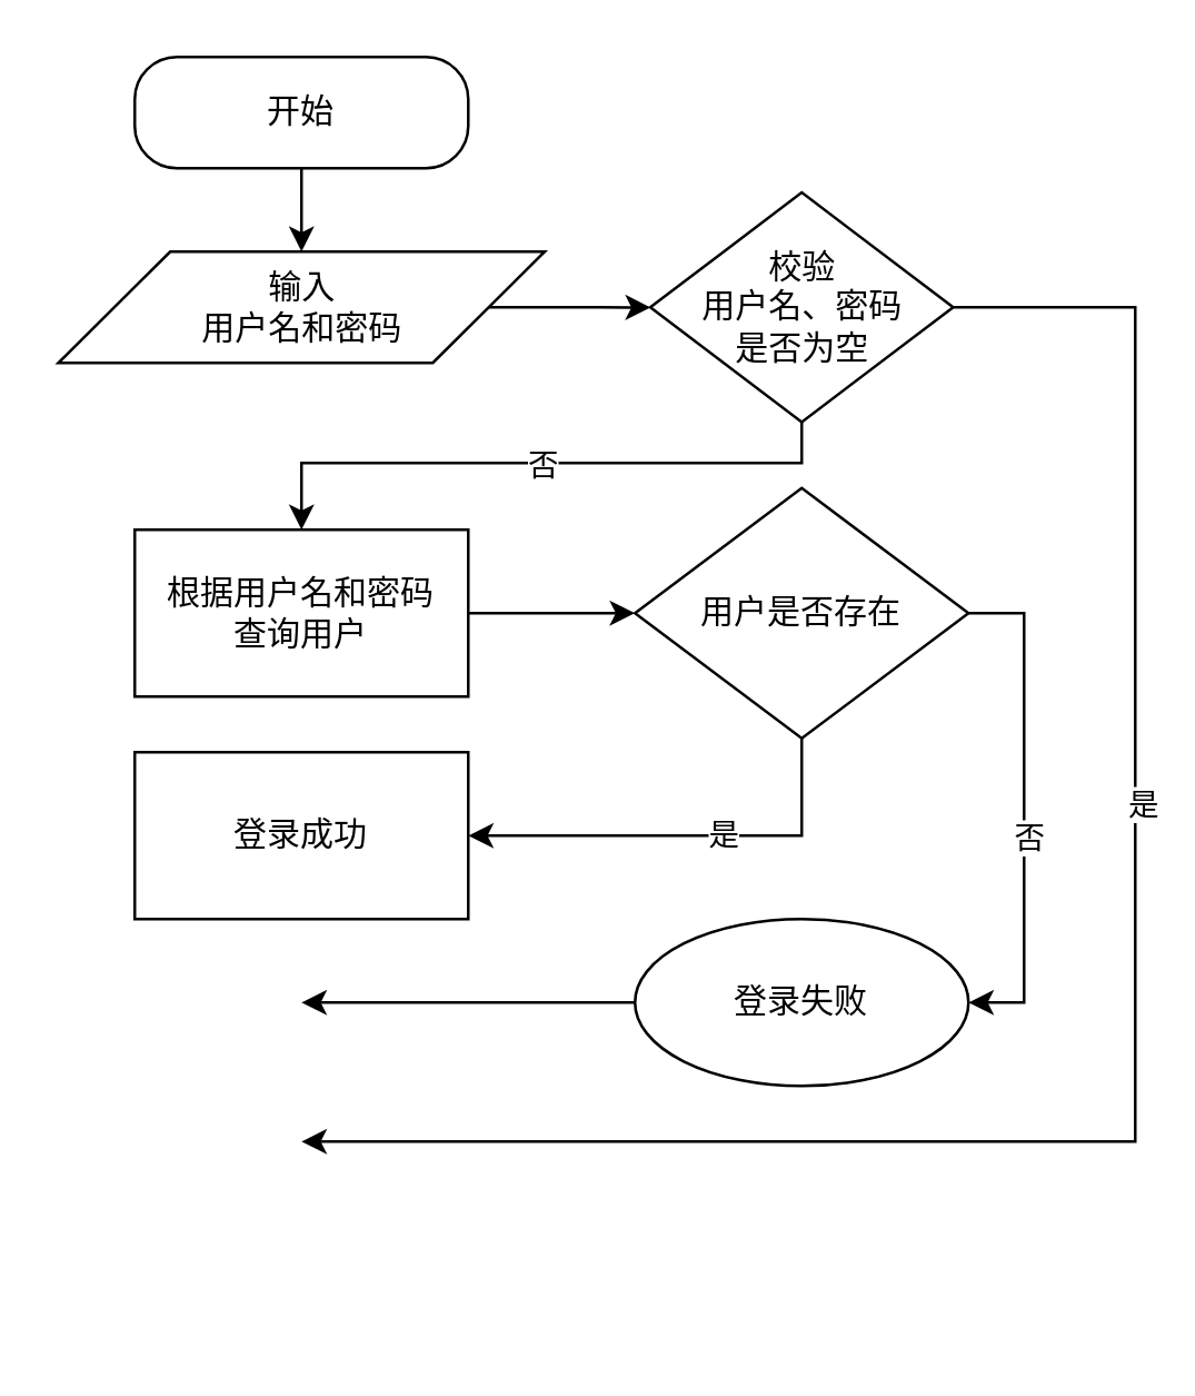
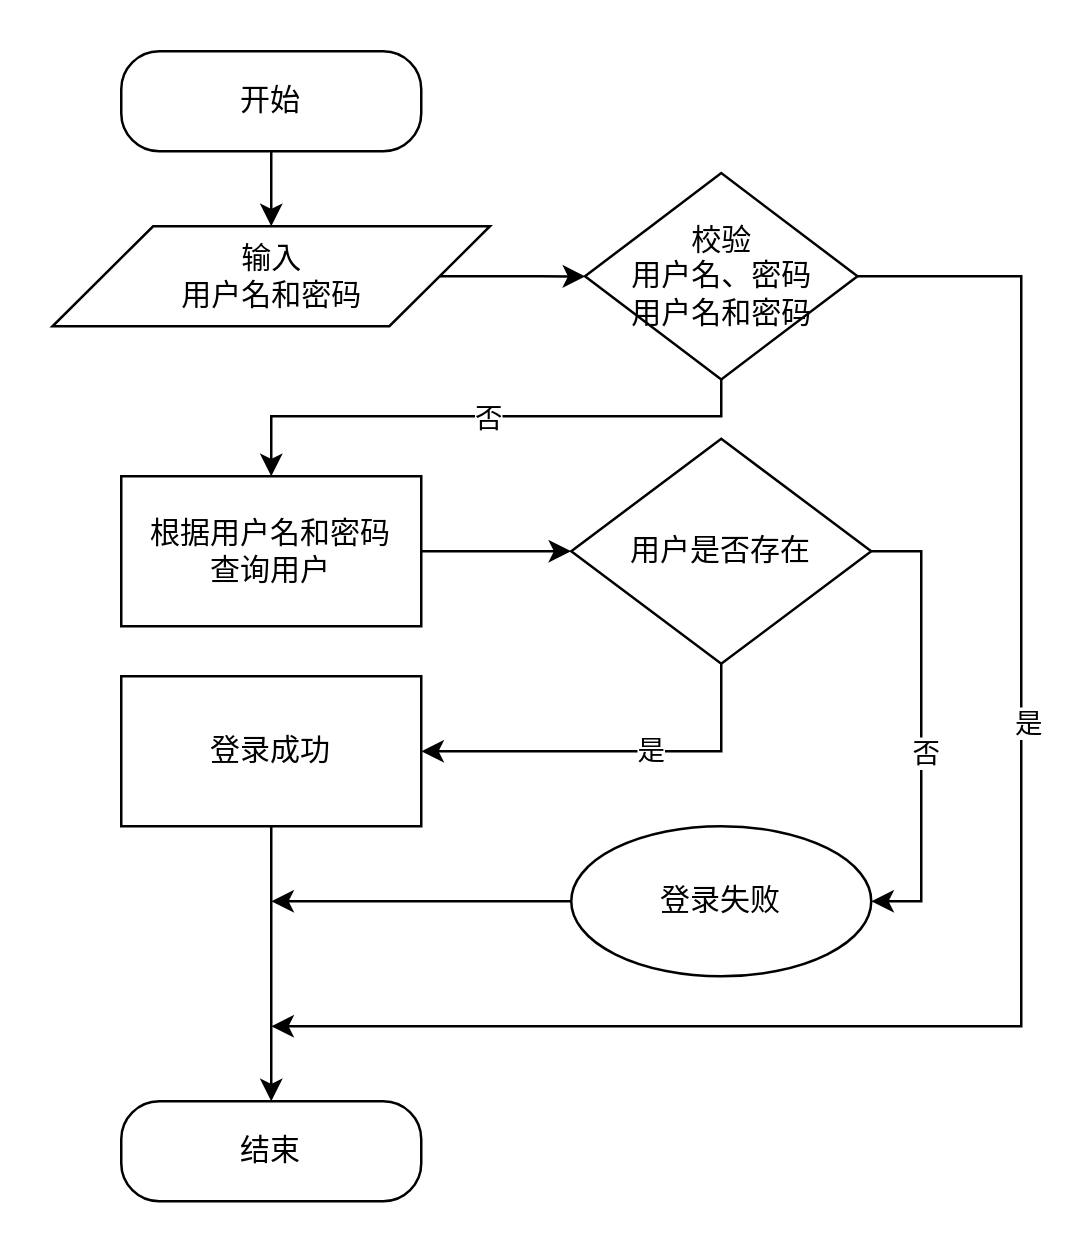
- <mxCell id="10" value="校验&lt;br&gt;用户名、密码&lt;br&gt;是否为空" style="rhombus;whiteSpace=wrap;html=1;strokeWidth=1;rounded=1;arcSize=0;" vertex="1" parent="1"><mxGeometry x="233.5" y="68.75" width="109" height="82.5" as="geometry" /></mxCell>
+ <mxCell id="10" value="校验&lt;br&gt;用户名、密码&lt;br&gt;用户名和密码" style="rhombus;whiteSpace=wrap;html=1;strokeWidth=1;rounded=1;arcSize=0;" vertex="1" parent="1"><mxGeometry x="233.5" y="68.75" width="109" height="82.5" as="geometry" /></mxCell>
+ <mxCell id="18" style="edgeStyle=orthogonalEdgeStyle;rounded=0;orthogonalLoop=1;jettySize=auto;html=1;exitX=0.5;exitY=1;exitDx=0;exitDy=0;entryX=0.5;entryY=0;entryDx=0;entryDy=0;" edge="1" parent="1" source="19" target="3"><mxGeometry relative="1" as="geometry" /></mxCell>
+ <mxCell id="3" value="结束" style="rounded=1;whiteSpace=wrap;html=1;fontSize=12;glass=0;strokeWidth=1;shadow=0;arcSize=38;" parent="1" vertex="1"><mxGeometry x="48" y="440" width="120" height="40" as="geometry" /></mxCell>
